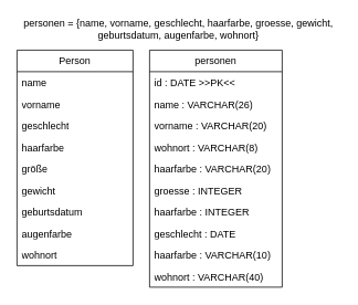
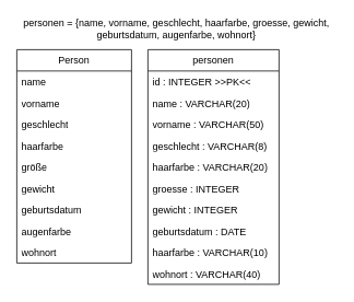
- <mxCell id="14" value="id : DATE &amp;gt;&amp;gt;PK&amp;lt;&amp;lt;" style="text;strokeColor=none;fillColor=none;align=left;verticalAlign=top;spacingLeft=4;spacingRight=4;overflow=hidden;rotatable=0;points=[[0,0.5],[1,0.5]];portConstraint=eastwest;whiteSpace=wrap;html=1;" vertex="1" parent="13"><mxGeometry y="26" width="160" height="26" as="geometry" /></mxCell>
+ <mxCell id="14" value="id : INTEGER &amp;gt;&amp;gt;PK&amp;lt;&amp;lt;" style="text;strokeColor=none;fillColor=none;align=left;verticalAlign=top;spacingLeft=4;spacingRight=4;overflow=hidden;rotatable=0;points=[[0,0.5],[1,0.5]];portConstraint=eastwest;whiteSpace=wrap;html=1;" vertex="1" parent="13"><mxGeometry y="26" width="160" height="26" as="geometry" /></mxCell>
- <mxCell id="15" value="name : VARCHAR(26)" style="text;strokeColor=none;fillColor=none;align=left;verticalAlign=top;spacingLeft=4;spacingRight=4;overflow=hidden;rotatable=0;points=[[0,0.5],[1,0.5]];portConstraint=eastwest;whiteSpace=wrap;html=1;" parent="13" vertex="1"><mxGeometry y="52" width="160" height="26" as="geometry" /></mxCell>
+ <mxCell id="15" value="name : VARCHAR(20)" style="text;strokeColor=none;fillColor=none;align=left;verticalAlign=top;spacingLeft=4;spacingRight=4;overflow=hidden;rotatable=0;points=[[0,0.5],[1,0.5]];portConstraint=eastwest;whiteSpace=wrap;html=1;" parent="13" vertex="1"><mxGeometry y="52" width="160" height="26" as="geometry" /></mxCell>
- <mxCell id="16" value="vorname : VARCHAR(20)" style="text;strokeColor=none;fillColor=none;align=left;verticalAlign=top;spacingLeft=4;spacingRight=4;overflow=hidden;rotatable=0;points=[[0,0.5],[1,0.5]];portConstraint=eastwest;whiteSpace=wrap;html=1;" parent="13" vertex="1"><mxGeometry y="78" width="160" height="26" as="geometry" /></mxCell>
+ <mxCell id="16" value="vorname : VARCHAR(50)" style="text;strokeColor=none;fillColor=none;align=left;verticalAlign=top;spacingLeft=4;spacingRight=4;overflow=hidden;rotatable=0;points=[[0,0.5],[1,0.5]];portConstraint=eastwest;whiteSpace=wrap;html=1;" parent="13" vertex="1"><mxGeometry y="78" width="160" height="26" as="geometry" /></mxCell>
- <mxCell id="17" value="wohnort : VARCHAR(8)" style="text;strokeColor=none;fillColor=none;align=left;verticalAlign=top;spacingLeft=4;spacingRight=4;overflow=hidden;rotatable=0;points=[[0,0.5],[1,0.5]];portConstraint=eastwest;whiteSpace=wrap;html=1;" parent="13" vertex="1"><mxGeometry y="104" width="160" height="26" as="geometry" /></mxCell>
+ <mxCell id="17" value="geschlecht : VARCHAR(8)" style="text;strokeColor=none;fillColor=none;align=left;verticalAlign=top;spacingLeft=4;spacingRight=4;overflow=hidden;rotatable=0;points=[[0,0.5],[1,0.5]];portConstraint=eastwest;whiteSpace=wrap;html=1;" parent="13" vertex="1"><mxGeometry y="104" width="160" height="26" as="geometry" /></mxCell>
- <mxCell id="20" value="haarfarbe : INTEGER" style="text;strokeColor=none;fillColor=none;align=left;verticalAlign=top;spacingLeft=4;spacingRight=4;overflow=hidden;rotatable=0;points=[[0,0.5],[1,0.5]];portConstraint=eastwest;whiteSpace=wrap;html=1;" parent="13" vertex="1"><mxGeometry y="182" width="160" height="26" as="geometry" /></mxCell>
+ <mxCell id="20" value="gewicht : INTEGER" style="text;strokeColor=none;fillColor=none;align=left;verticalAlign=top;spacingLeft=4;spacingRight=4;overflow=hidden;rotatable=0;points=[[0,0.5],[1,0.5]];portConstraint=eastwest;whiteSpace=wrap;html=1;" parent="13" vertex="1"><mxGeometry y="182" width="160" height="26" as="geometry" /></mxCell>
- <mxCell id="21" value="geschlecht : DATE" style="text;strokeColor=none;fillColor=none;align=left;verticalAlign=top;spacingLeft=4;spacingRight=4;overflow=hidden;rotatable=0;points=[[0,0.5],[1,0.5]];portConstraint=eastwest;whiteSpace=wrap;html=1;" parent="13" vertex="1"><mxGeometry y="208" width="160" height="26" as="geometry" /></mxCell>
+ <mxCell id="21" value="geburtsdatum : DATE" style="text;strokeColor=none;fillColor=none;align=left;verticalAlign=top;spacingLeft=4;spacingRight=4;overflow=hidden;rotatable=0;points=[[0,0.5],[1,0.5]];portConstraint=eastwest;whiteSpace=wrap;html=1;" parent="13" vertex="1"><mxGeometry y="208" width="160" height="26" as="geometry" /></mxCell>
